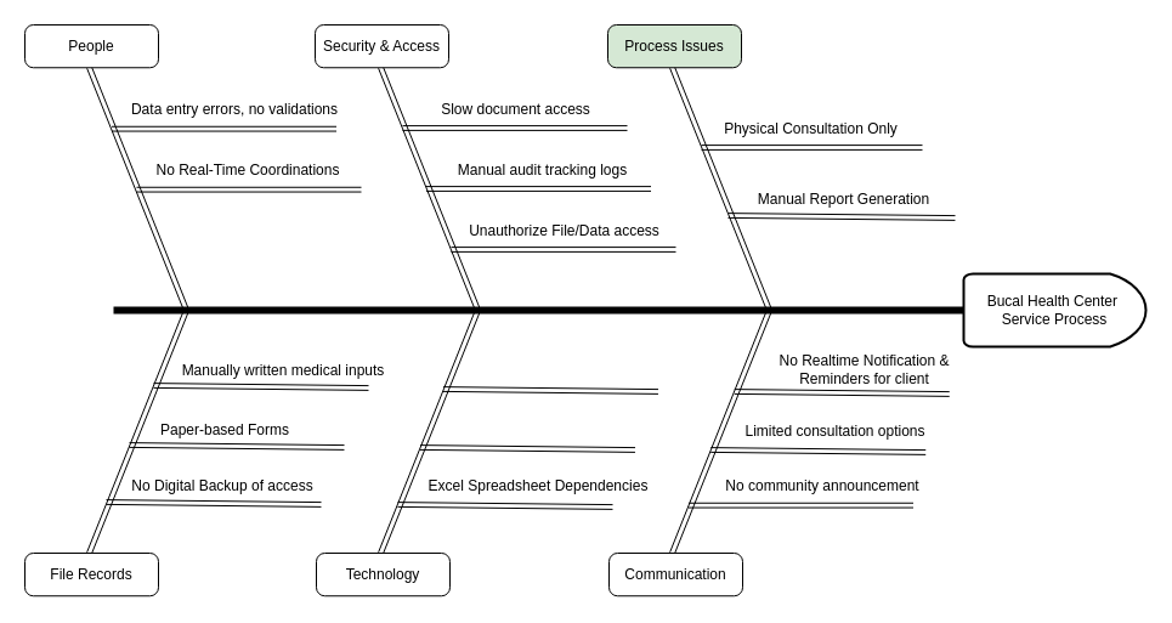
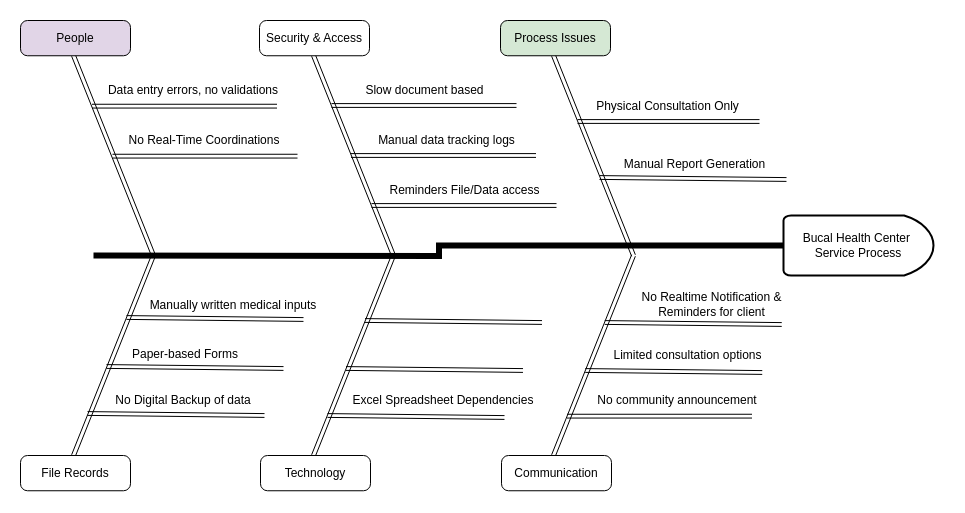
- <mxCell id="14" value="People" style="rounded=1;whiteSpace=wrap;html=1;absoluteArcSize=1;arcSize=14;strokeWidth=1;" vertex="1" parent="1"><mxGeometry x="20" y="20" width="110" height="35.26" as="geometry" /></mxCell>
+ <mxCell id="14" value="People" style="rounded=1;whiteSpace=wrap;html=1;absoluteArcSize=1;arcSize=14;strokeWidth=1;fillColor=#e1d5e7;" vertex="1" parent="1"><mxGeometry x="20" y="20" width="110" height="35.26" as="geometry" /></mxCell>
- <mxCell id="33" value="Slow document access" style="text;html=1;align=center;verticalAlign=middle;whiteSpace=wrap;rounded=0;" vertex="1" parent="1"><mxGeometry x="333" y="75" width="183" height="30" as="geometry" /></mxCell>
+ <mxCell id="33" value="Slow document based" style="text;html=1;align=center;verticalAlign=middle;whiteSpace=wrap;rounded=0;" vertex="1" parent="1"><mxGeometry x="333" y="75" width="183" height="30" as="geometry" /></mxCell>
- <mxCell id="31" value="Manual audit tracking logs" style="text;html=1;align=center;verticalAlign=middle;whiteSpace=wrap;rounded=0;" vertex="1" parent="1"><mxGeometry x="354.5" y="125" width="183" height="30" as="geometry" /></mxCell>
+ <mxCell id="31" value="Manual data tracking logs" style="text;html=1;align=center;verticalAlign=middle;whiteSpace=wrap;rounded=0;" vertex="1" parent="1"><mxGeometry x="354.5" y="125" width="183" height="30" as="geometry" /></mxCell>
- <mxCell id="29" value="Unauthorize File/Data access" style="text;html=1;align=center;verticalAlign=middle;whiteSpace=wrap;rounded=0;" vertex="1" parent="1"><mxGeometry x="373" y="175" width="183" height="30" as="geometry" /></mxCell>
+ <mxCell id="29" value="Reminders File/Data access" style="text;html=1;align=center;verticalAlign=middle;whiteSpace=wrap;rounded=0;" vertex="1" parent="1"><mxGeometry x="373" y="175" width="183" height="30" as="geometry" /></mxCell>
- <mxCell id="3" value="Bucal Health Center&amp;nbsp;&lt;div&gt;Service Process&lt;/div&gt;" style="strokeWidth=2;html=1;shape=mxgraph.flowchart.delay;whiteSpace=wrap;" vertex="1" parent="1"><mxGeometry x="793" y="225" width="150" height="60" as="geometry" /></mxCell>
+ <mxCell id="3" value="Bucal Health Center&amp;nbsp;&lt;div&gt;Service Process&lt;/div&gt;" style="strokeWidth=2;html=1;shape=mxgraph.flowchart.delay;whiteSpace=wrap;" vertex="1" parent="1"><mxGeometry x="783" y="215" width="150" height="60" as="geometry" /></mxCell>
- <mxCell id="35" value="No Digital Backup of access" style="text;html=1;align=center;verticalAlign=middle;whiteSpace=wrap;rounded=0;" vertex="1" parent="1"><mxGeometry x="73" y="385" width="220" height="30" as="geometry" /></mxCell>
+ <mxCell id="35" value="No Digital Backup of data" style="text;html=1;align=center;verticalAlign=middle;whiteSpace=wrap;rounded=0;" vertex="1" parent="1"><mxGeometry x="73" y="385" width="220" height="30" as="geometry" /></mxCell>
